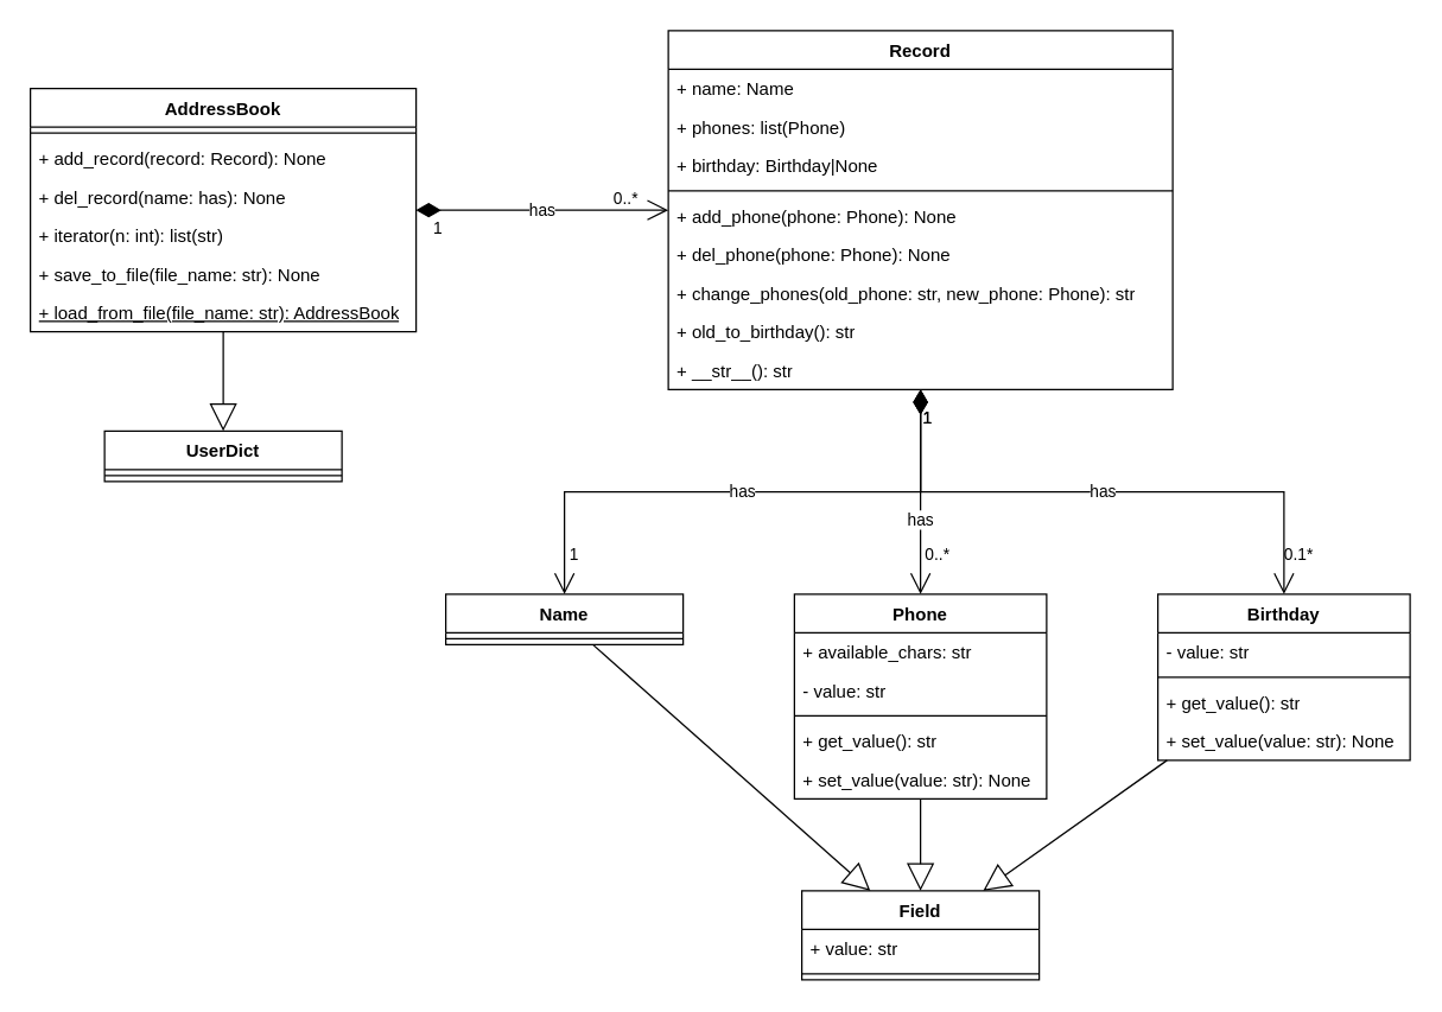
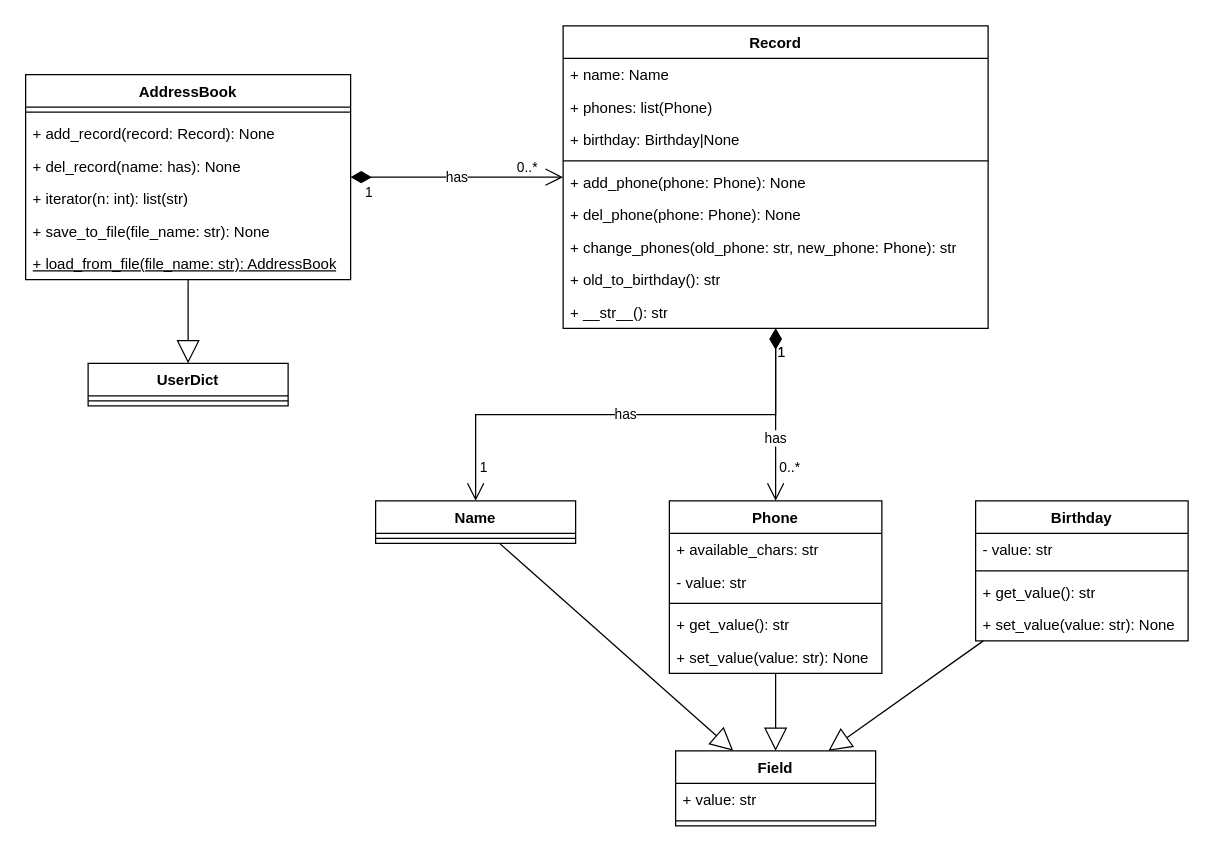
- <mxCell id="44" value="has" style="endArrow=open;html=1;endSize=12;startArrow=diamondThin;startSize=14;startFill=1;edgeStyle=orthogonalEdgeStyle;rounded=0;" edge="1" parent="1" source="11" target="29"><mxGeometry relative="1" as="geometry"><mxPoint x="1060" y="316" as="sourcePoint" /><mxPoint x="1060" y="472" as="targetPoint" /></mxGeometry></mxCell>
- <mxCell id="45" value="1" style="edgeLabel;resizable=0;html=1;align=left;verticalAlign=top;labelBackgroundColor=none;" connectable="0" vertex="1" parent="44"><mxGeometry x="-1" relative="1" as="geometry"><mxPoint y="6" as="offset" /></mxGeometry></mxCell>
- <mxCell id="46" value="0.1*" style="edgeLabel;resizable=0;html=1;align=right;verticalAlign=top;labelBackgroundColor=none;" connectable="0" vertex="1" parent="44"><mxGeometry x="1" relative="1" as="geometry"><mxPoint x="20" y="-40" as="offset" /></mxGeometry></mxCell>
